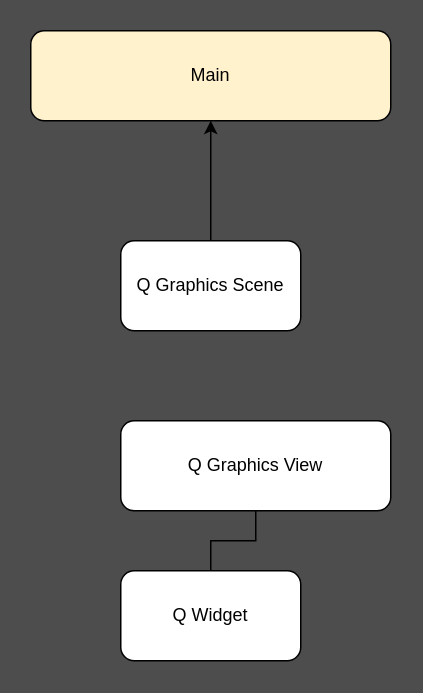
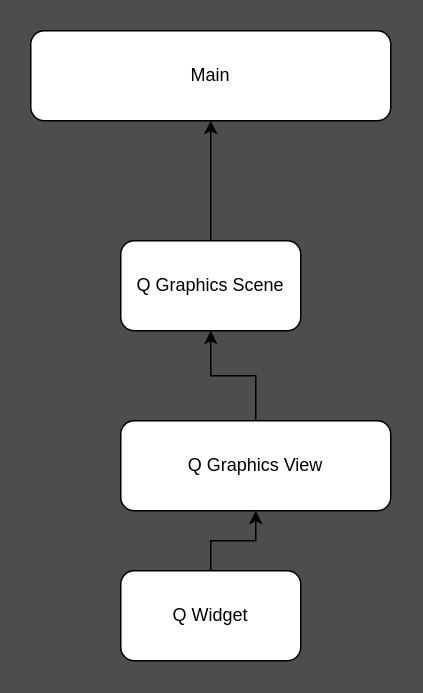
- <mxCell id="2" value="Main" style="rounded=1;whiteSpace=wrap;html=1;fillColor=#fff2cc;" parent="1" vertex="1"><mxGeometry x="20" y="20" width="240" height="60" as="geometry" /></mxCell>
+ <mxCell id="2" value="Main" style="rounded=1;whiteSpace=wrap;html=1;" parent="1" vertex="1"><mxGeometry x="20" y="20" width="240" height="60" as="geometry" /></mxCell>
+ <mxCell id="5" value="" style="edgeStyle=orthogonalEdgeStyle;rounded=0;orthogonalLoop=1;jettySize=auto;html=1;" edge="1" parent="1" source="6" target="8"><mxGeometry relative="1" as="geometry" /></mxCell>
- <mxCell id="3" value="" style="edgeStyle=orthogonalEdgeStyle;rounded=0;orthogonalLoop=1;jettySize=auto;html=1;endArrow=none;" edge="1" parent="1" source="4" target="6"><mxGeometry relative="1" as="geometry" /></mxCell>
+ <mxCell id="3" value="" style="edgeStyle=orthogonalEdgeStyle;rounded=0;orthogonalLoop=1;jettySize=auto;html=1;" edge="1" parent="1" source="4" target="6"><mxGeometry relative="1" as="geometry" /></mxCell>
